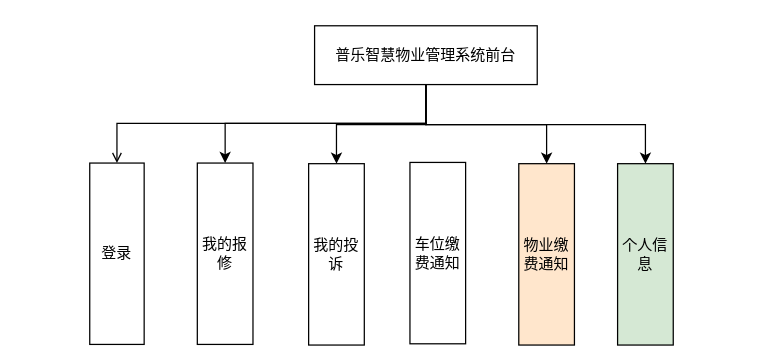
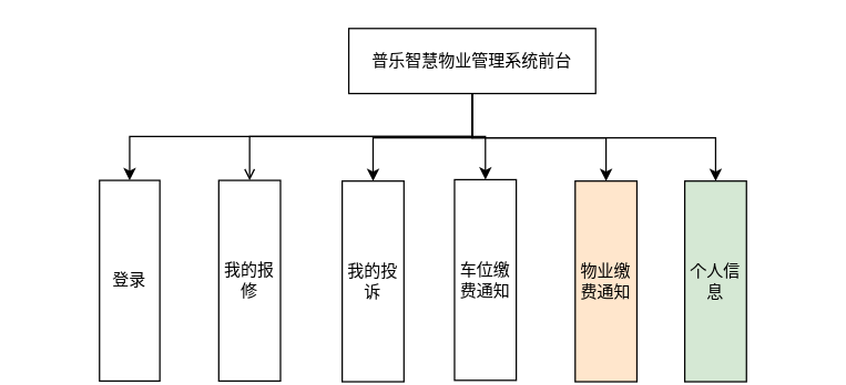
+ <mxCell id="5" style="edgeStyle=elbowEdgeStyle;rounded=0;orthogonalLoop=1;jettySize=auto;elbow=vertical;html=1;entryX=0;entryY=0.5;entryDx=0;entryDy=0;" edge="1" parent="1" source="8" target="12"><mxGeometry relative="1" as="geometry" /></mxCell>
- <mxCell id="3" style="edgeStyle=elbowEdgeStyle;rounded=0;orthogonalLoop=1;jettySize=auto;elbow=vertical;html=1;entryX=0;entryY=0.5;entryDx=0;entryDy=0;" edge="1" parent="1" source="8" target="10"><mxGeometry relative="1" as="geometry" /></mxCell>
+ <mxCell id="3" style="edgeStyle=elbowEdgeStyle;rounded=0;orthogonalLoop=1;jettySize=auto;elbow=vertical;html=1;entryX=0;entryY=0.5;entryDx=0;entryDy=0;endArrow=open;" edge="1" parent="1" source="8" target="10"><mxGeometry relative="1" as="geometry" /></mxCell>
- <mxCell id="2" style="edgeStyle=elbowEdgeStyle;rounded=0;orthogonalLoop=1;jettySize=auto;elbow=vertical;html=1;entryX=0;entryY=0.5;entryDx=0;entryDy=0;endArrow=open;" edge="1" parent="1" source="8" target="9"><mxGeometry relative="1" as="geometry" /></mxCell>
+ <mxCell id="2" style="edgeStyle=elbowEdgeStyle;rounded=0;orthogonalLoop=1;jettySize=auto;elbow=vertical;html=1;entryX=0;entryY=0.5;entryDx=0;entryDy=0;" edge="1" parent="1" source="8" target="9"><mxGeometry relative="1" as="geometry" /></mxCell>
